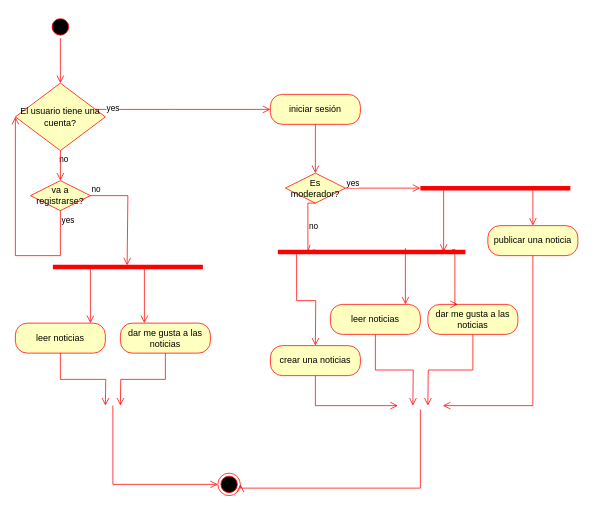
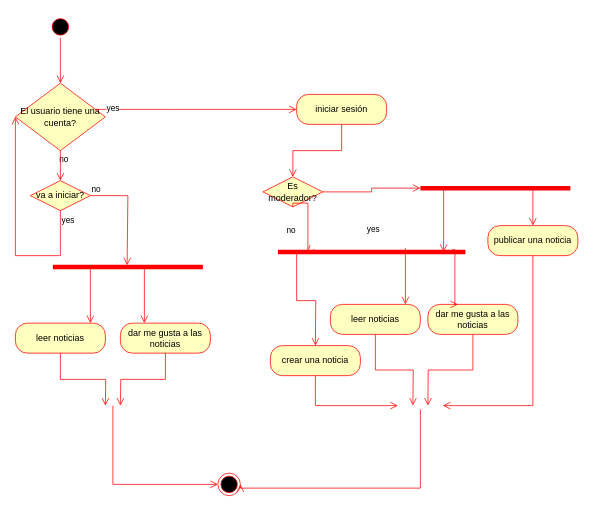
- <mxCell id="10" value="iniciar sesión" style="rounded=1;whiteSpace=wrap;html=1;arcSize=40;fontColor=#000000;fillColor=#ffffc0;strokeColor=#ff0000;" parent="1" vertex="1"><mxGeometry x="360" y="125" width="120" height="40" as="geometry" /></mxCell>
+ <mxCell id="10" value="iniciar sesión" style="rounded=1;whiteSpace=wrap;html=1;arcSize=40;fontColor=#000000;fillColor=#ffffc0;strokeColor=#ff0000;" parent="1" vertex="1"><mxGeometry x="395" y="125" width="120" height="40" as="geometry" /></mxCell>
- <mxCell id="21" value="Es moderador?" style="rhombus;whiteSpace=wrap;html=1;fillColor=#ffffc0;strokeColor=#ff0000;metaEdit=0;flipV=1;" parent="1" vertex="1"><mxGeometry x="380" y="230" width="80" height="40" as="geometry" /></mxCell>
+ <mxCell id="21" value="Es moderador?" style="rhombus;whiteSpace=wrap;html=1;fillColor=#ffffc0;strokeColor=#ff0000;metaEdit=0;flipV=1;" parent="1" vertex="1"><mxGeometry x="350" y="235" width="80" height="40" as="geometry" /></mxCell>
- <mxCell id="7" value="va a registrarse?" style="rhombus;whiteSpace=wrap;html=1;fillColor=#ffffc0;strokeColor=#ff0000;" parent="1" vertex="1"><mxGeometry x="40" y="240" width="80" height="40" as="geometry" /></mxCell>
+ <mxCell id="7" value="va a iniciar?" style="rhombus;whiteSpace=wrap;html=1;fillColor=#ffffc0;strokeColor=#ff0000;" parent="1" vertex="1"><mxGeometry x="40" y="240" width="80" height="40" as="geometry" /></mxCell>
- <mxCell id="38" value="crear una noticias" style="rounded=1;whiteSpace=wrap;html=1;arcSize=40;fontColor=#000000;fillColor=#ffffc0;strokeColor=#ff0000;" parent="1" vertex="1"><mxGeometry x="360" y="460" width="120" height="40" as="geometry" /></mxCell>
+ <mxCell id="38" value="crear una noticia" style="rounded=1;whiteSpace=wrap;html=1;arcSize=40;fontColor=#000000;fillColor=#ffffc0;strokeColor=#ff0000;" parent="1" vertex="1"><mxGeometry x="360" y="460" width="120" height="40" as="geometry" /></mxCell>
